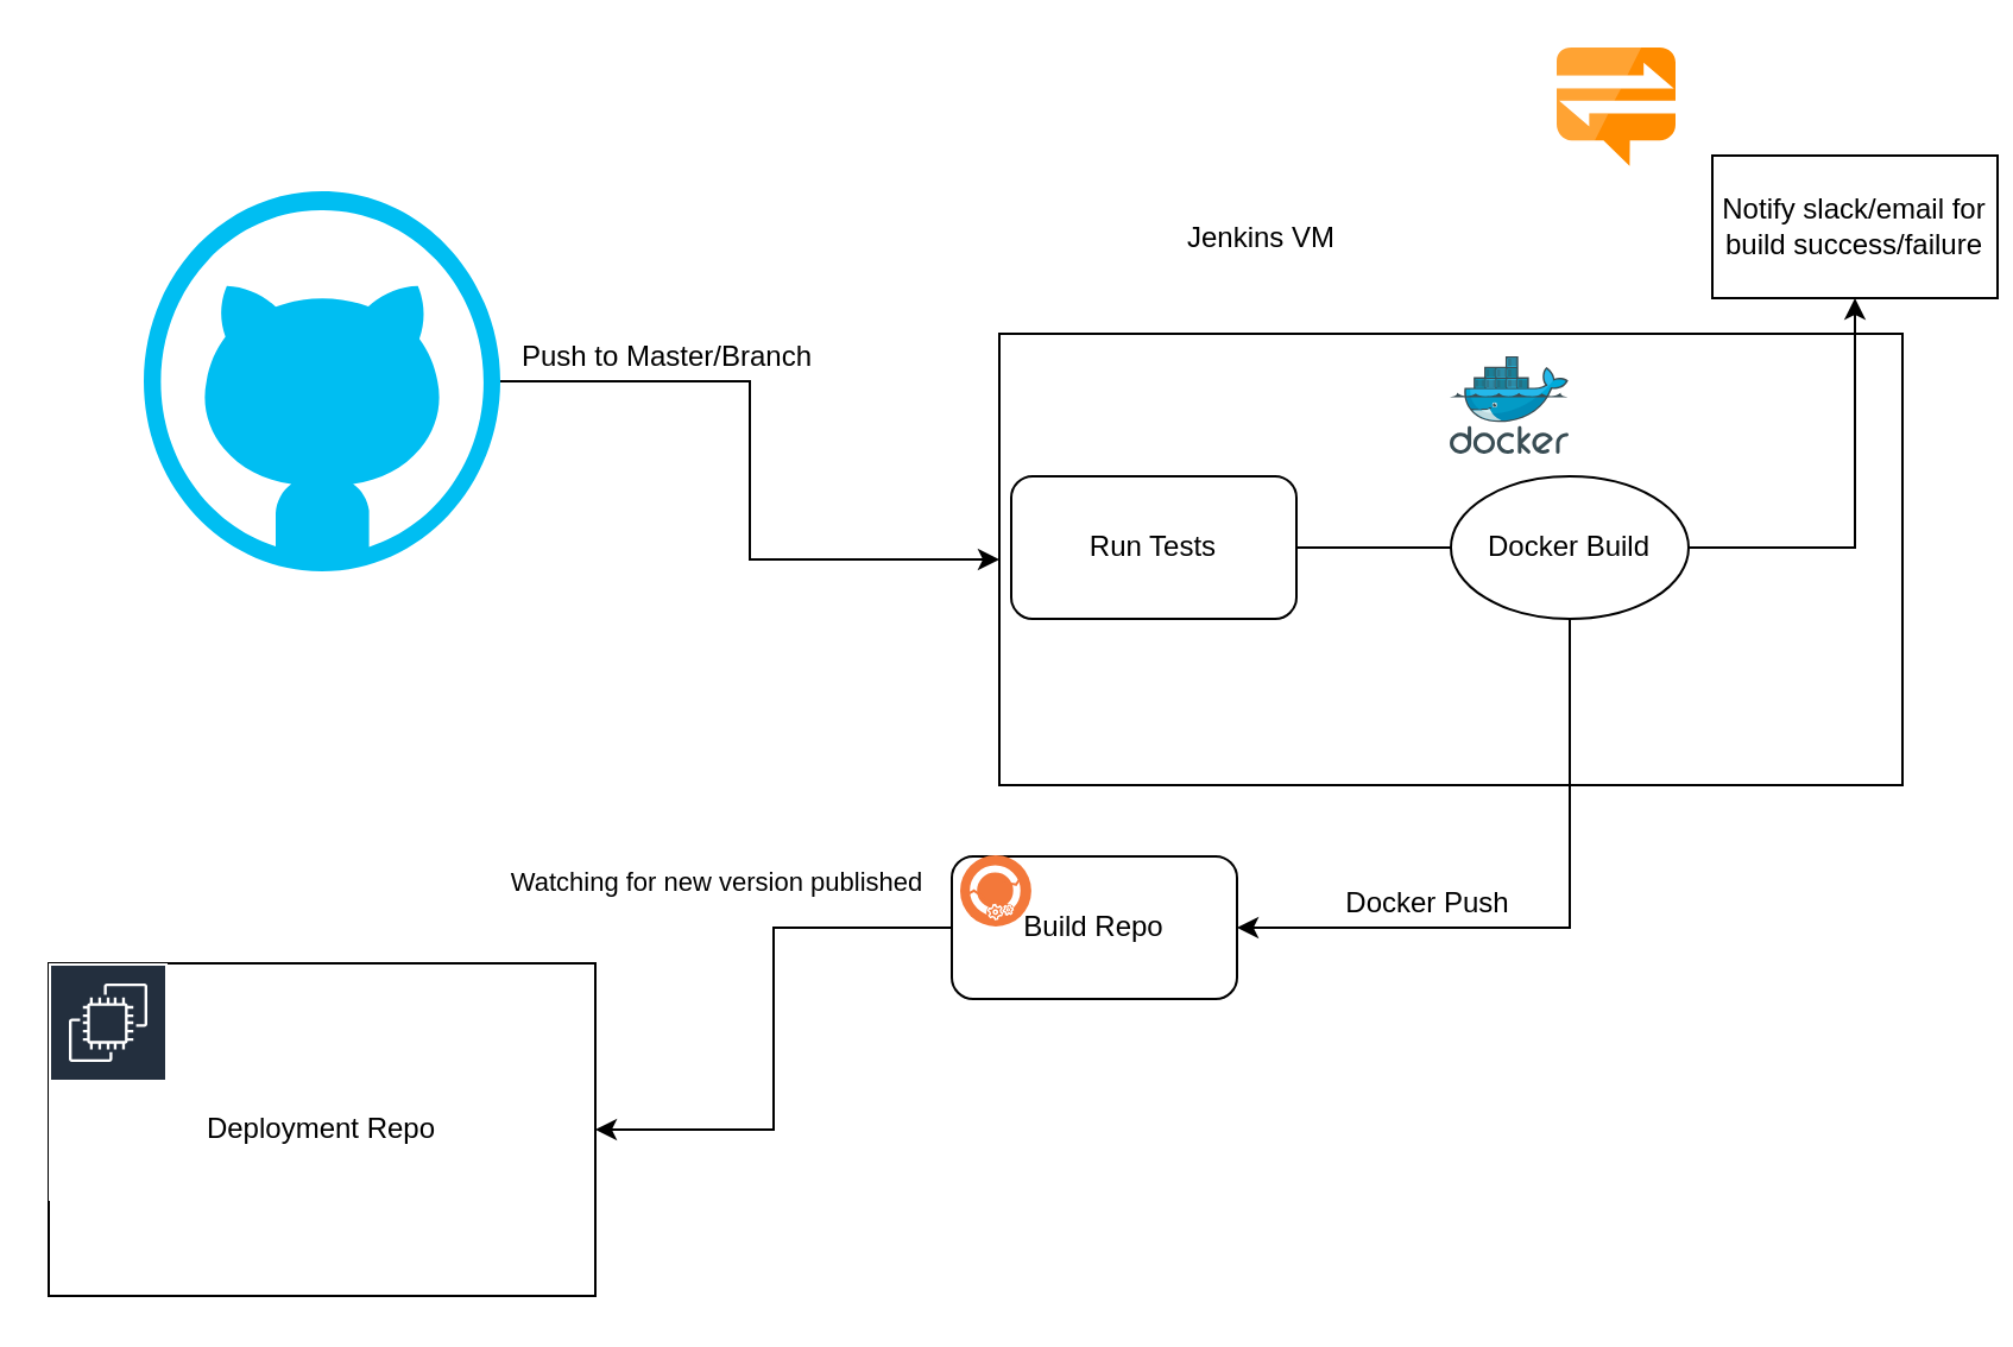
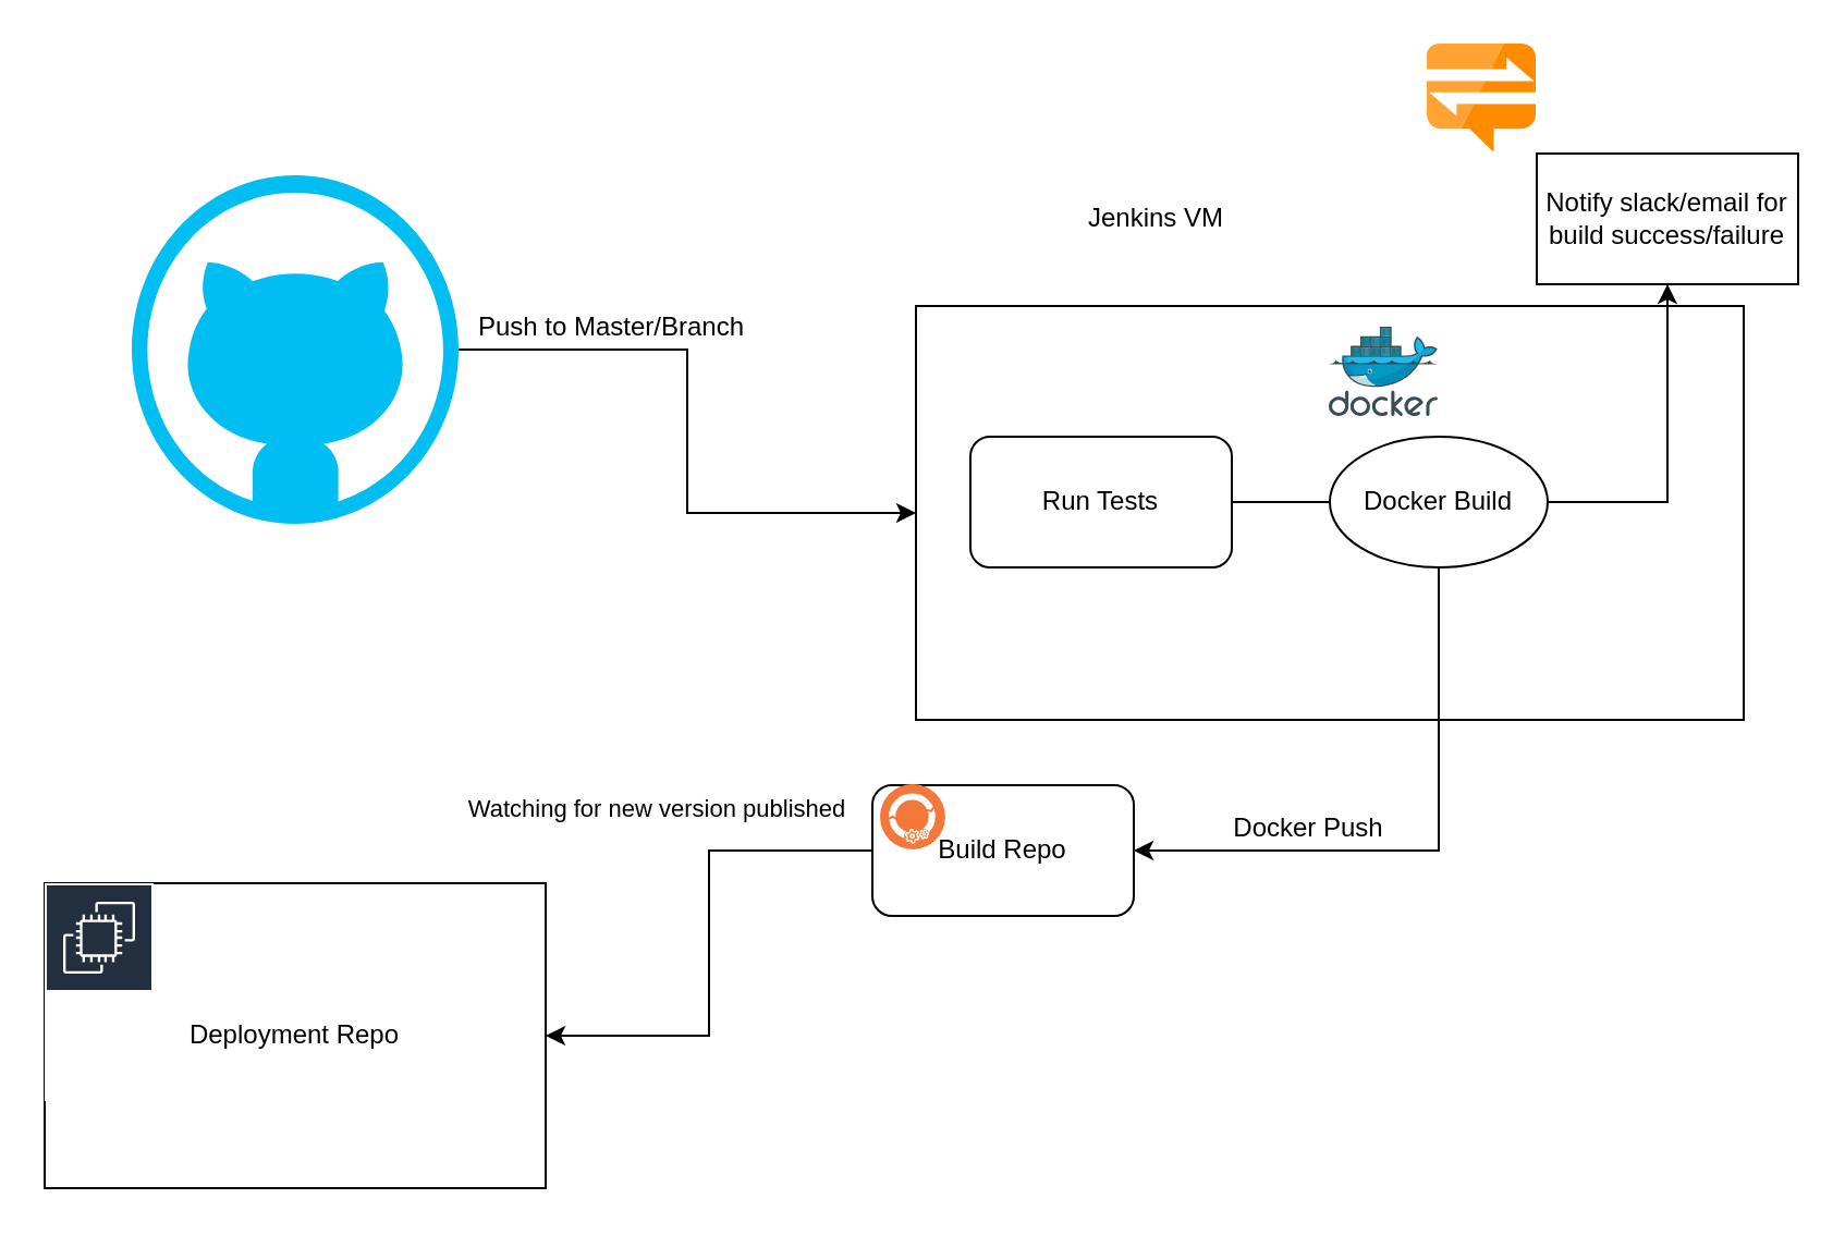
- <mxCell id="22" value="Notify slack/email for build success/failure" style="rounded=0;whiteSpace=wrap;html=1;" vertex="1" parent="1"><mxGeometry x="720" y="65" width="120" height="60" as="geometry" /></mxCell>
+ <mxCell id="22" value="Notify slack/email for build success/failure" style="rounded=0;whiteSpace=wrap;html=1;" vertex="1" parent="1"><mxGeometry x="705" y="70" width="120" height="60" as="geometry" /></mxCell>
- <mxCell id="16" value="Run Tests" style="rounded=1;whiteSpace=wrap;html=1;" vertex="1" parent="1"><mxGeometry x="425" y="200" width="120" height="60" as="geometry" /></mxCell>
+ <mxCell id="16" value="Run Tests" style="rounded=1;whiteSpace=wrap;html=1;" vertex="1" parent="1"><mxGeometry x="445" y="200" width="120" height="60" as="geometry" /></mxCell>
